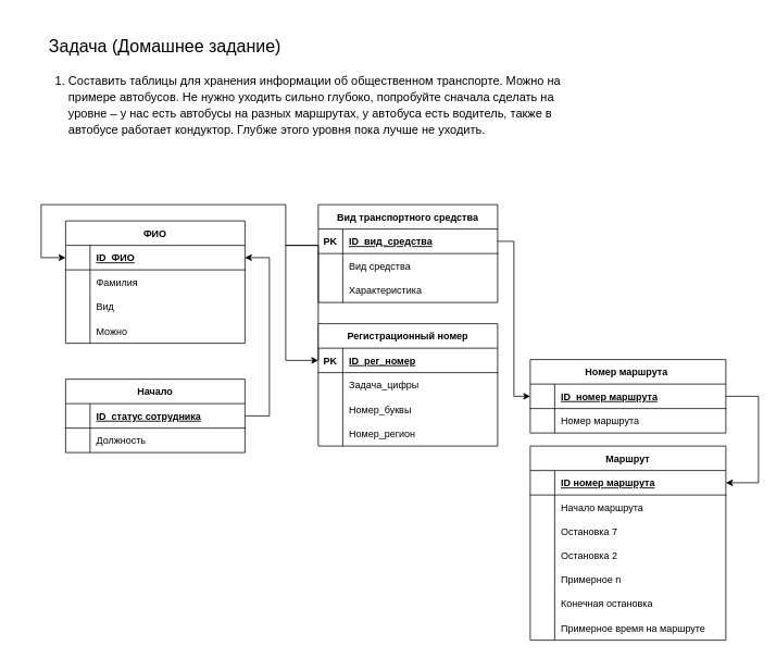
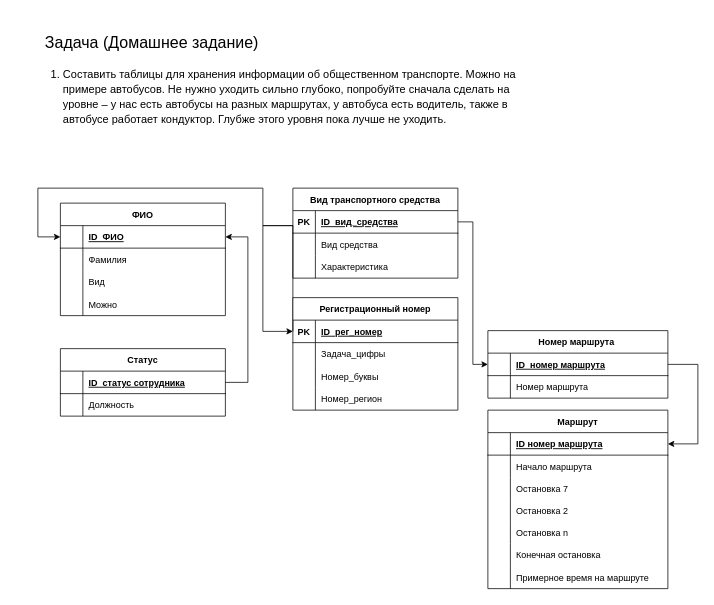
- <mxCell id="30" value="Начало" style="shape=table;startSize=30;container=1;collapsible=1;childLayout=tableLayout;fixedRows=1;rowLines=0;fontStyle=1;align=center;resizeLast=1;" vertex="1" parent="1"><mxGeometry x="80" y="464" width="220" height="90" as="geometry" /></mxCell>
+ <mxCell id="30" value="Статус" style="shape=table;startSize=30;container=1;collapsible=1;childLayout=tableLayout;fixedRows=1;rowLines=0;fontStyle=1;align=center;resizeLast=1;" vertex="1" parent="1"><mxGeometry x="80" y="464" width="220" height="90" as="geometry" /></mxCell>
- <mxCell id="59" value="Примерное n" style="shape=partialRectangle;connectable=0;fillColor=none;top=0;left=0;bottom=0;right=0;align=left;spacingLeft=6;overflow=hidden;" vertex="1" parent="57"><mxGeometry x="30" width="210" height="30" as="geometry"><mxRectangle width="210" height="30" as="alternateBounds" /></mxGeometry></mxCell>
+ <mxCell id="59" value="Остановка n" style="shape=partialRectangle;connectable=0;fillColor=none;top=0;left=0;bottom=0;right=0;align=left;spacingLeft=6;overflow=hidden;" vertex="1" parent="57"><mxGeometry x="30" width="210" height="30" as="geometry"><mxRectangle width="210" height="30" as="alternateBounds" /></mxGeometry></mxCell>
